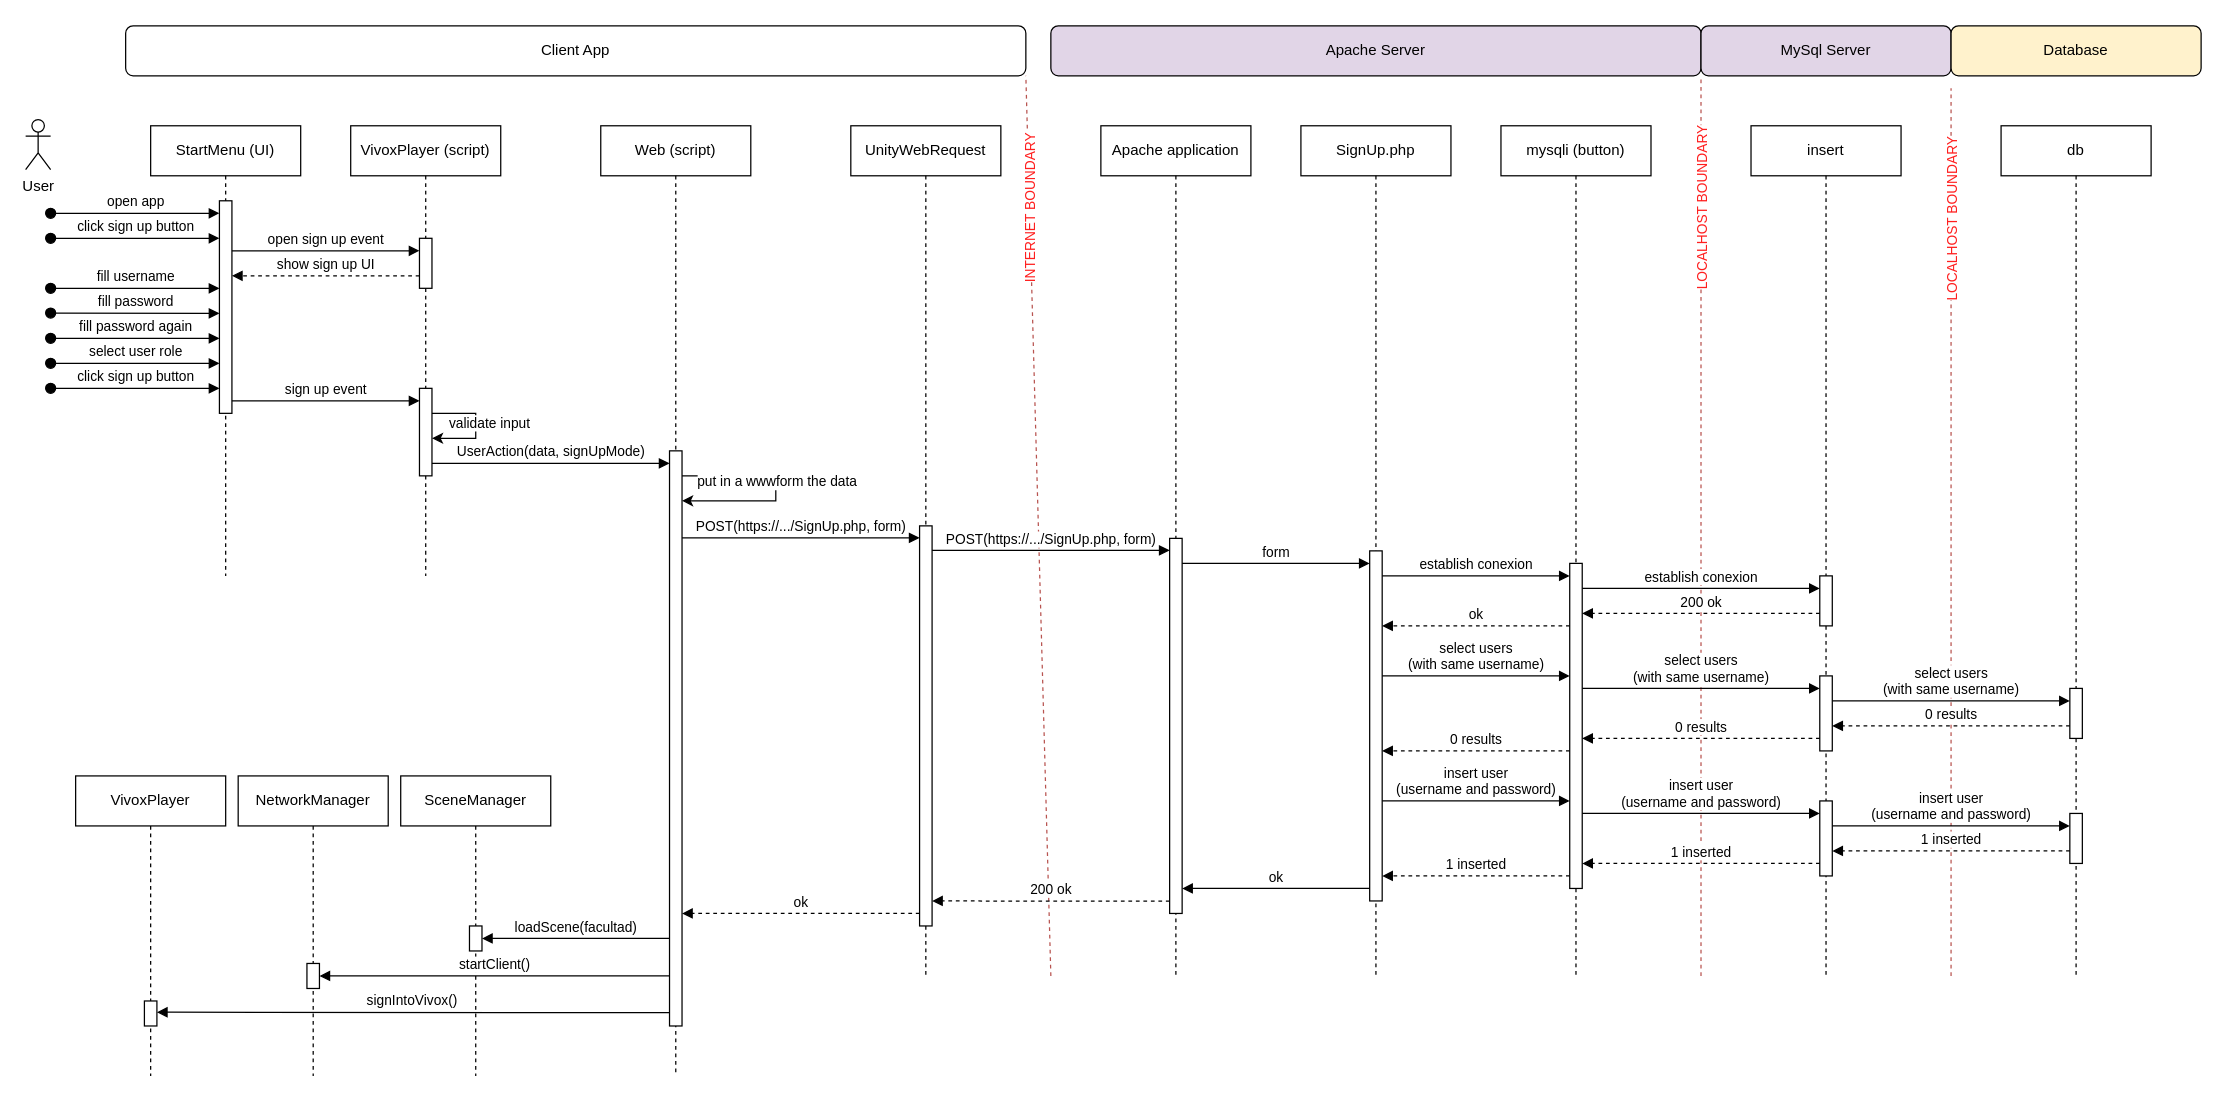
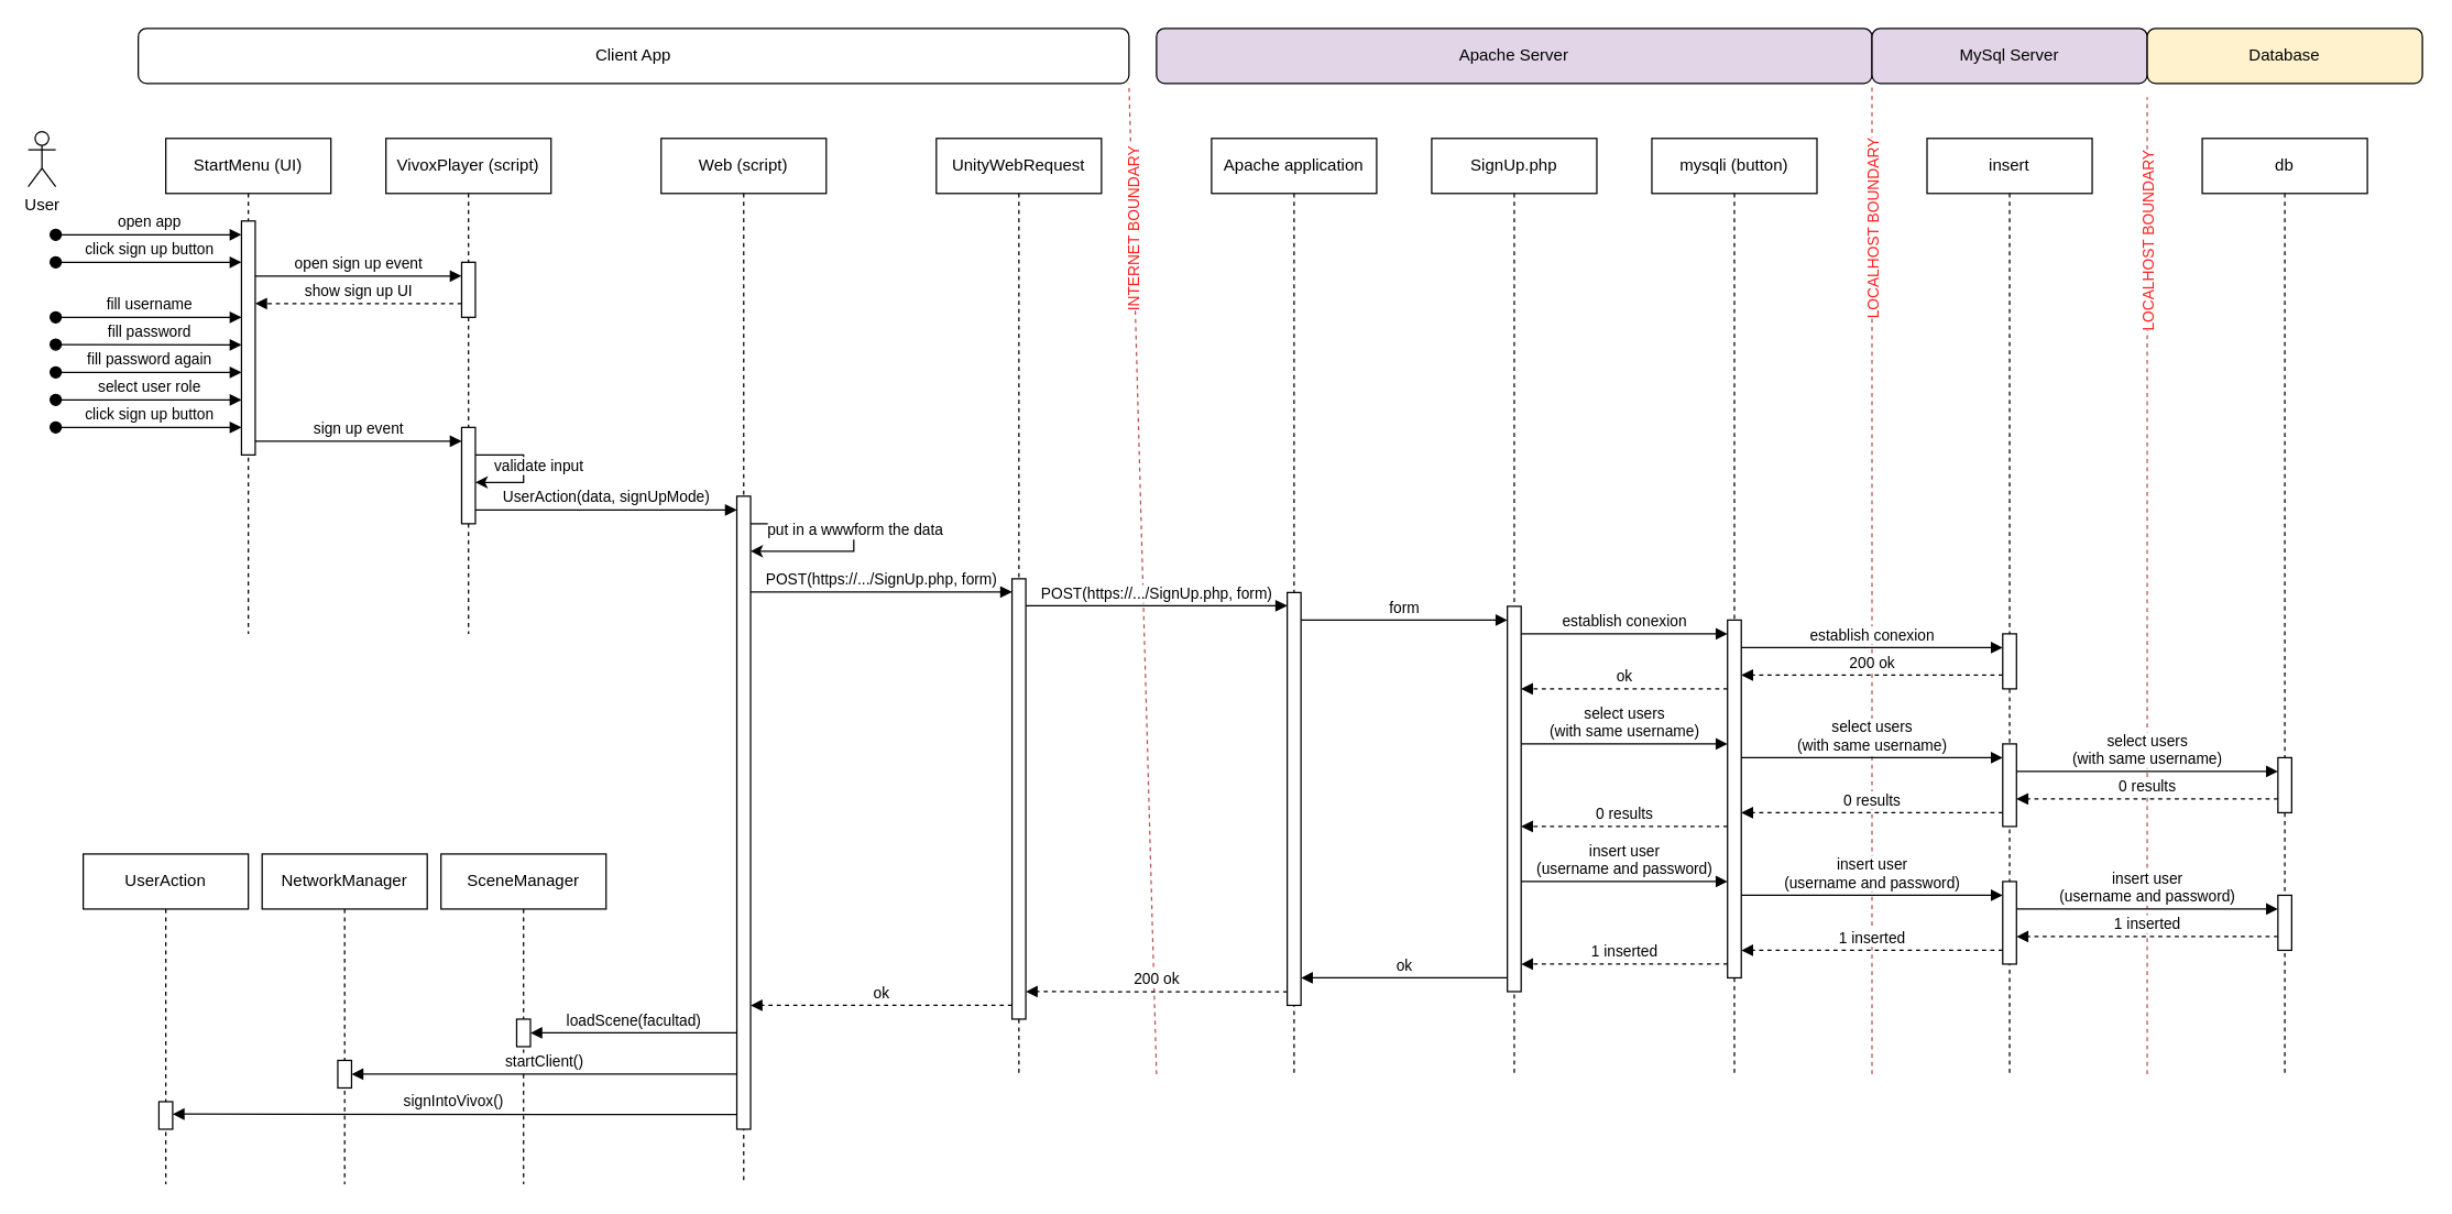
- <mxCell id="78" value="VivoxPlayer" style="shape=umlLifeline;perimeter=lifelinePerimeter;whiteSpace=wrap;html=1;container=0;dropTarget=0;collapsible=0;recursiveResize=0;outlineConnect=0;portConstraint=eastwest;newEdgeStyle={&quot;edgeStyle&quot;:&quot;elbowEdgeStyle&quot;,&quot;elbow&quot;:&quot;vertical&quot;,&quot;curved&quot;:0,&quot;rounded&quot;:0};" vertex="1" parent="1"><mxGeometry x="60" y="620" width="120" height="240" as="geometry" /></mxCell>
+ <mxCell id="78" value="UserAction" style="shape=umlLifeline;perimeter=lifelinePerimeter;whiteSpace=wrap;html=1;container=0;dropTarget=0;collapsible=0;recursiveResize=0;outlineConnect=0;portConstraint=eastwest;newEdgeStyle={&quot;edgeStyle&quot;:&quot;elbowEdgeStyle&quot;,&quot;elbow&quot;:&quot;vertical&quot;,&quot;curved&quot;:0,&quot;rounded&quot;:0};" vertex="1" parent="1"><mxGeometry x="60" y="620" width="120" height="240" as="geometry" /></mxCell>
